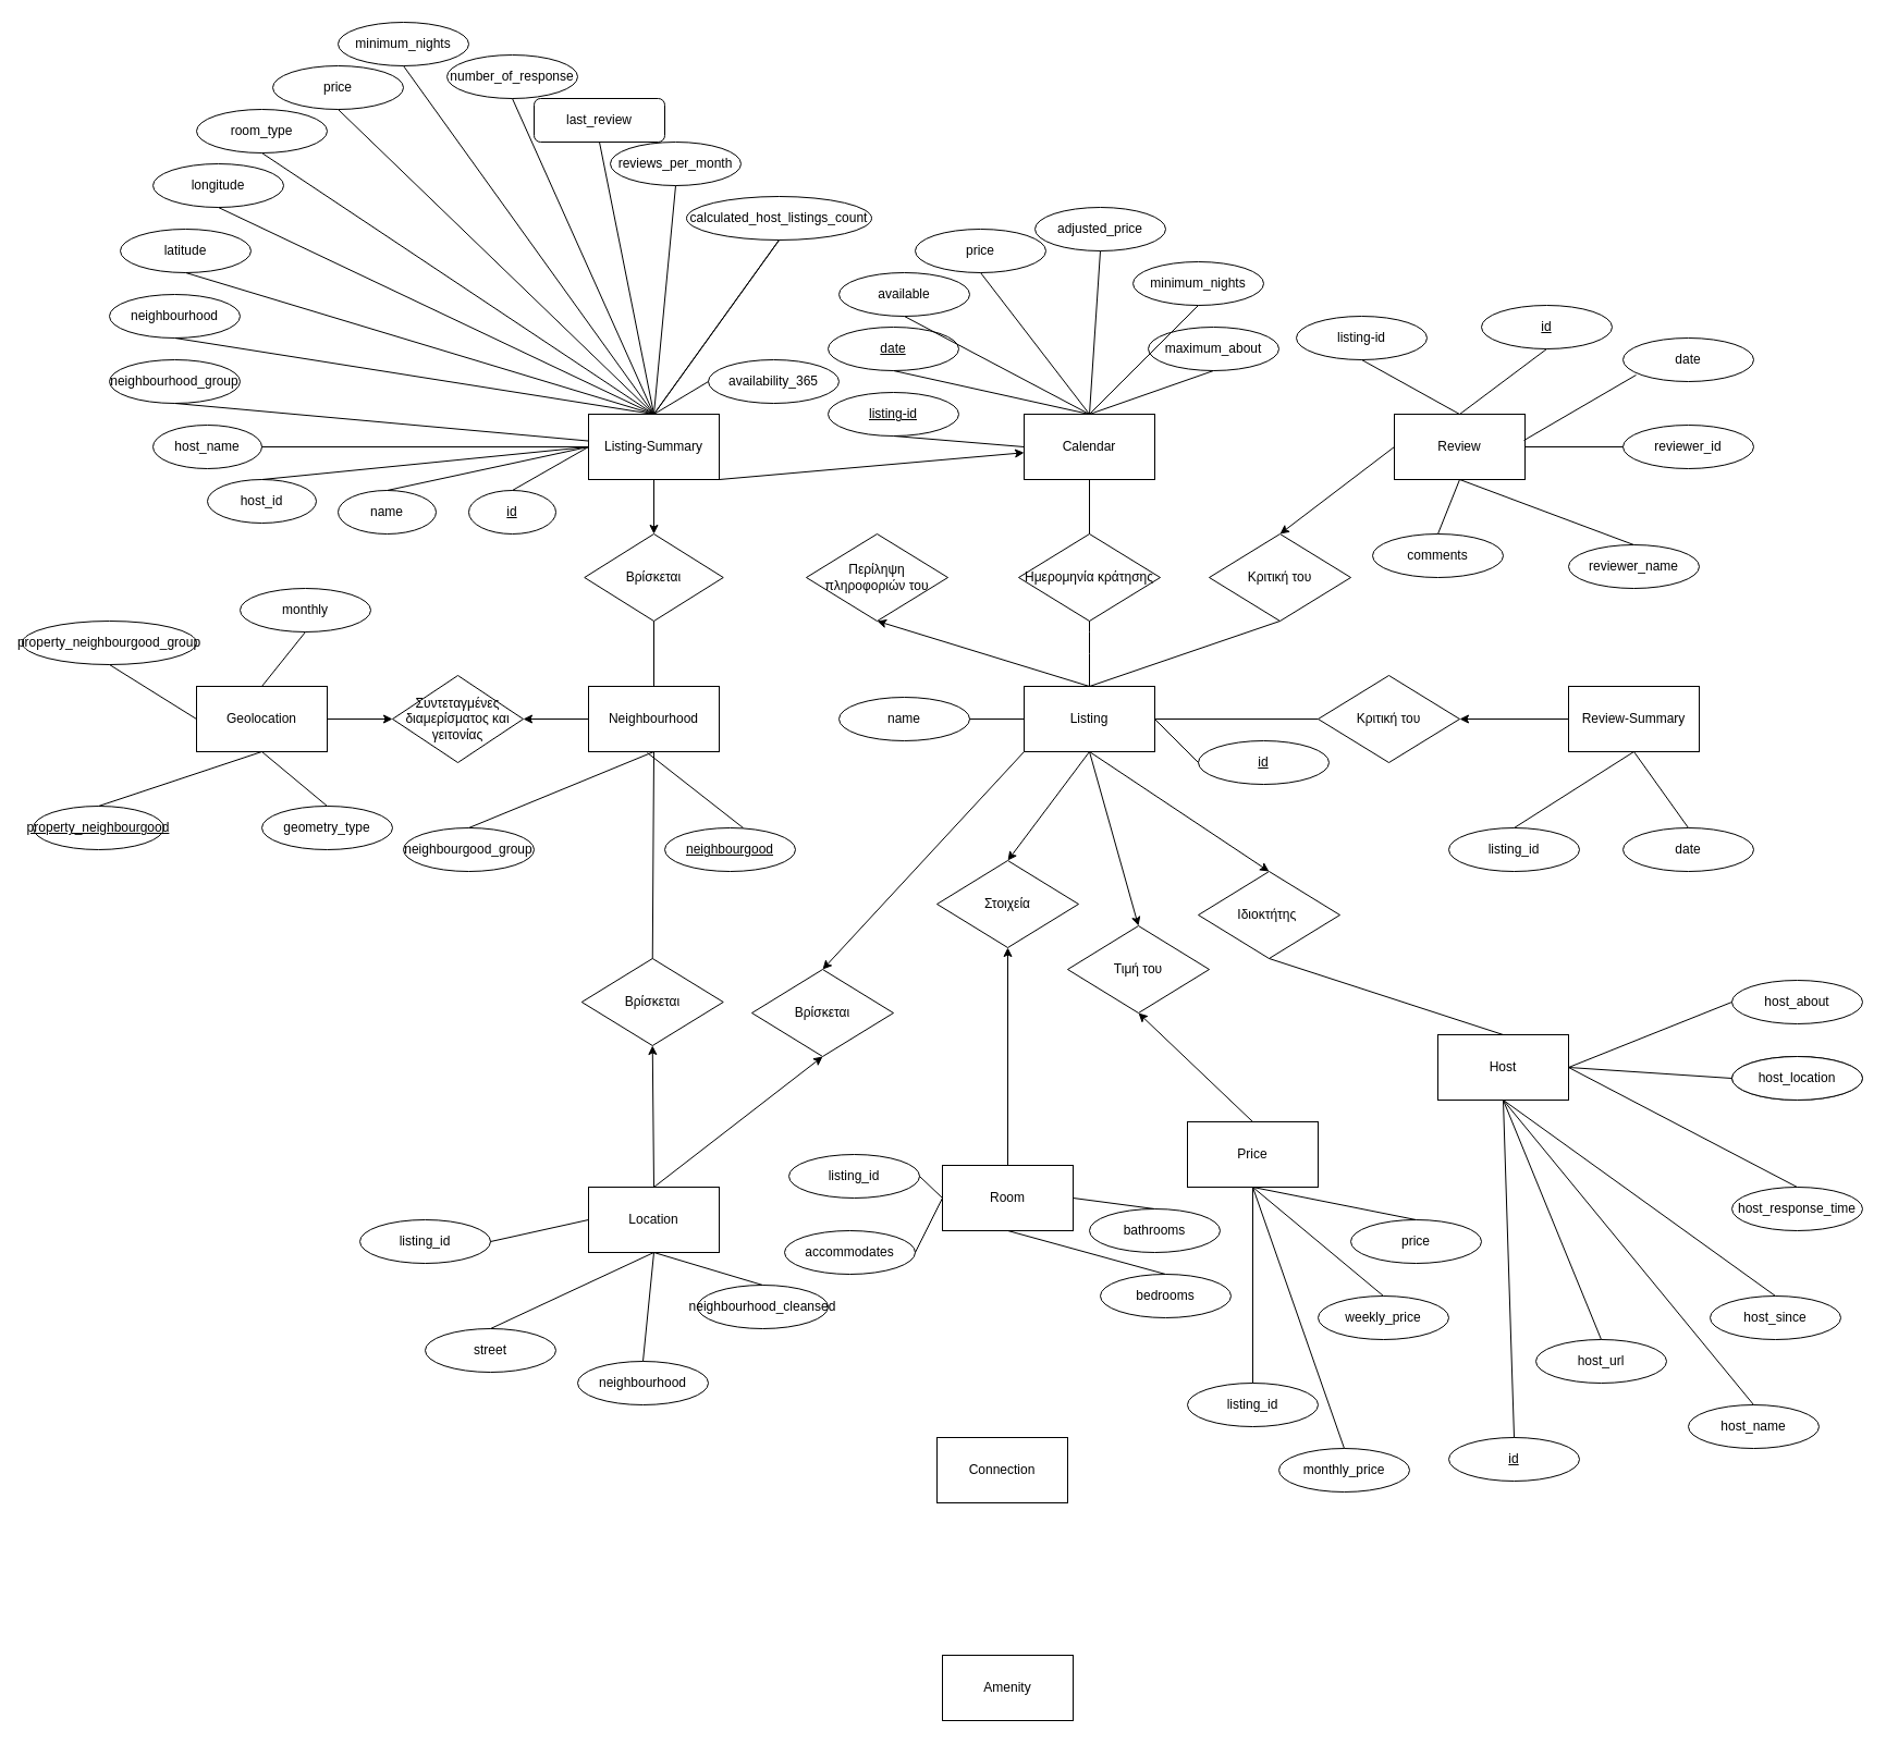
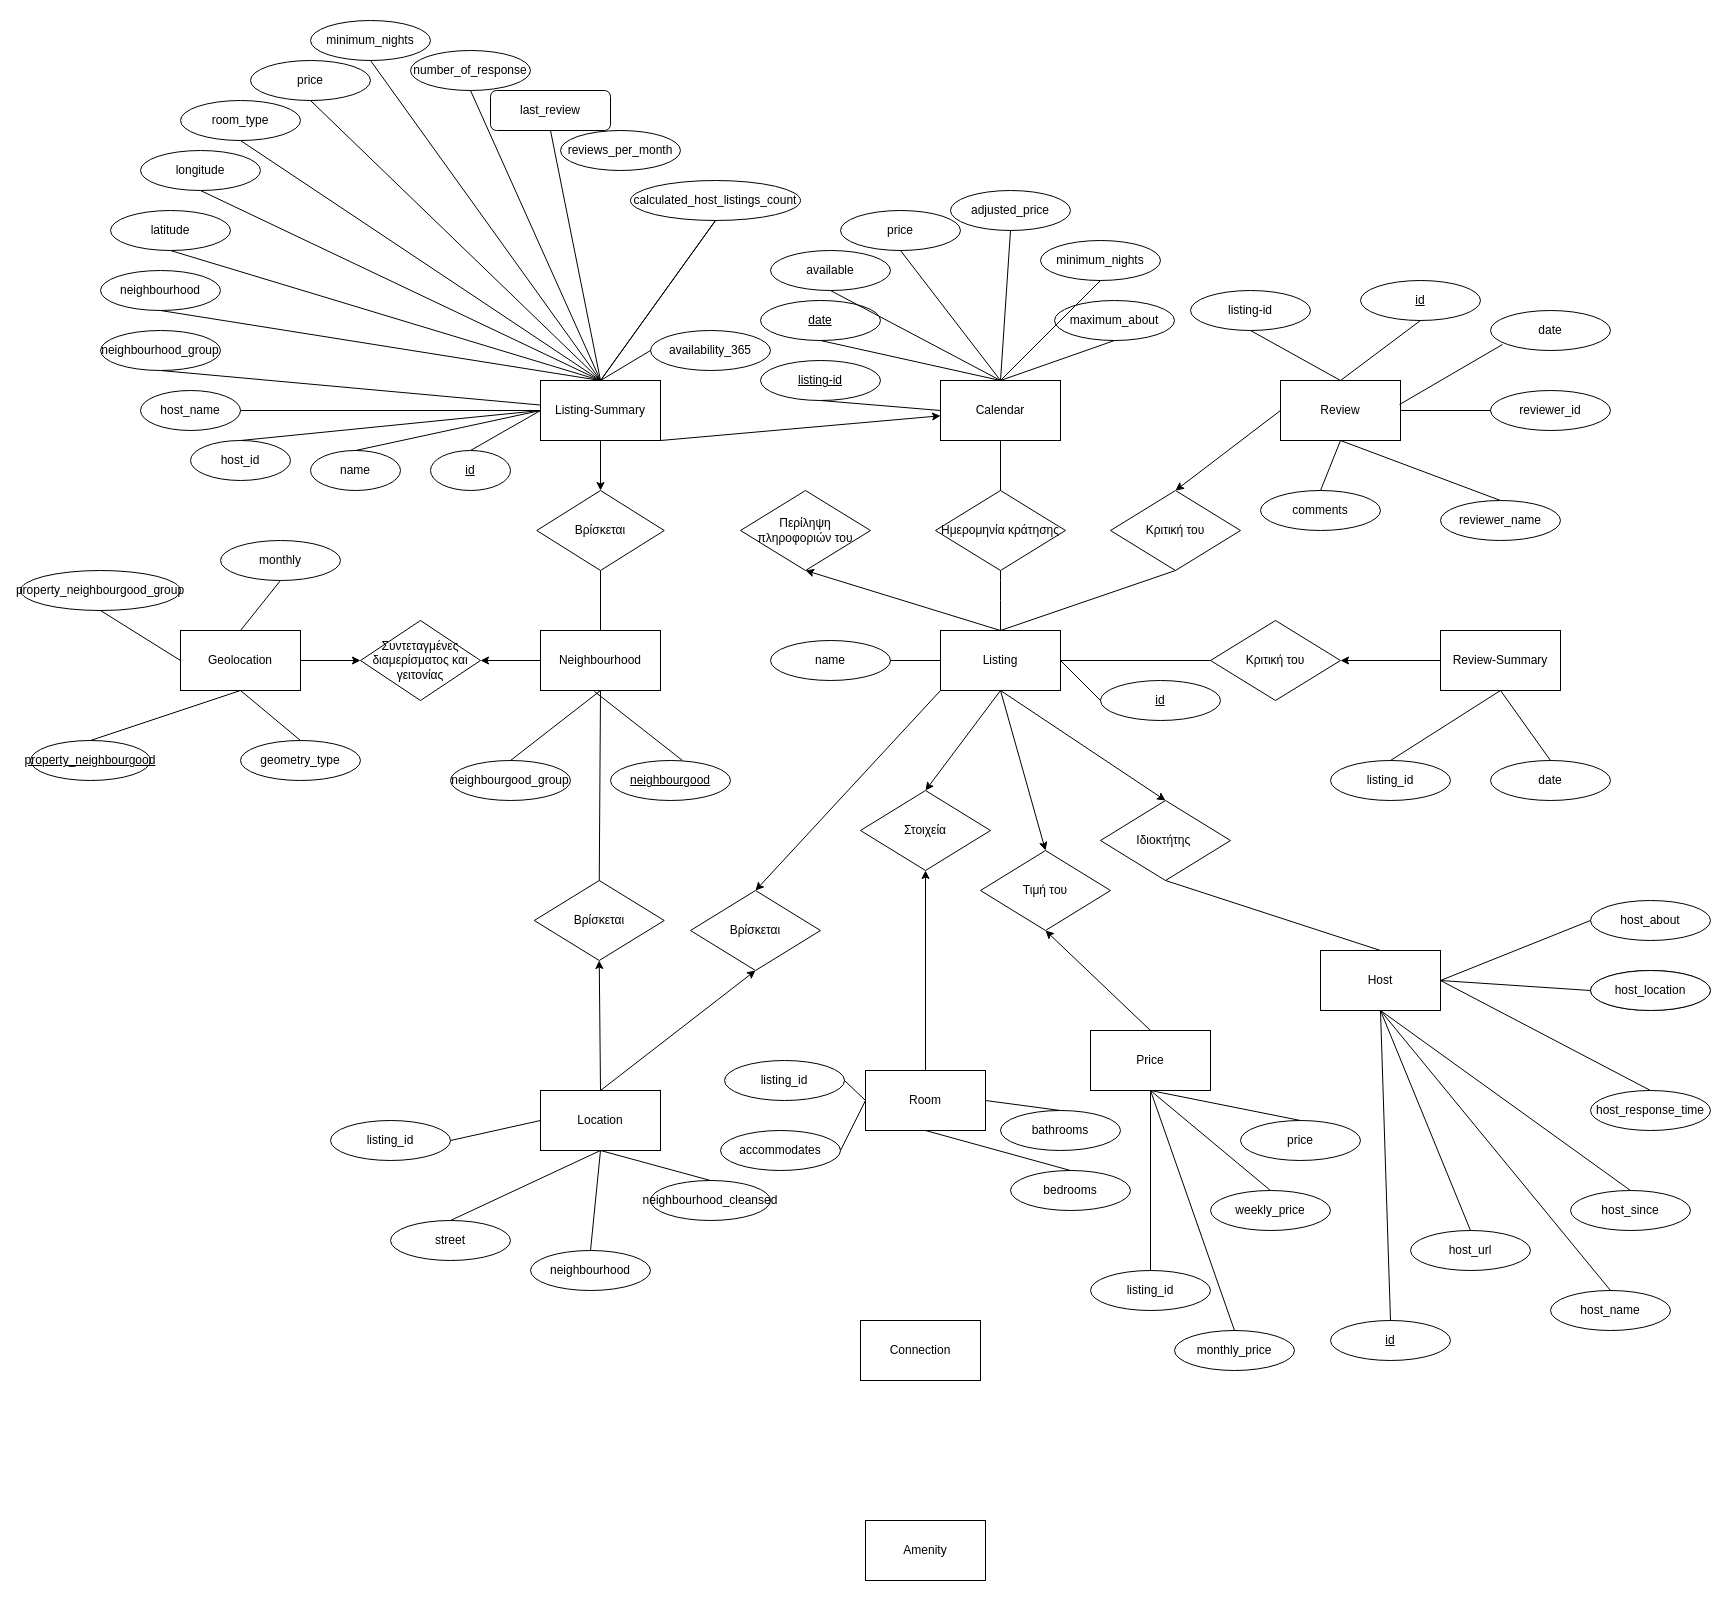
- <mxCell id="126" value="" style="endArrow=none;html=1;entryX=0.5;entryY=1;entryDx=0;entryDy=0;exitX=0.5;exitY=0;exitDx=0;exitDy=0;" parent="1" source="15" target="67" edge="1"><mxGeometry width="50" height="50" relative="1" as="geometry"><mxPoint x="390" y="420" as="sourcePoint" /><mxPoint x="440" y="370" as="targetPoint" /></mxGeometry></mxCell>
- <mxCell id="28" value="neighbourgood_group" style="ellipse;whiteSpace=wrap;html=1;" parent="1" vertex="1"><mxGeometry x="370" y="760" width="120" height="40" as="geometry" /></mxCell>
+ <mxCell id="28" value="neighbourgood_group" style="ellipse;whiteSpace=wrap;html=1;" parent="1" vertex="1"><mxGeometry x="450" y="760" width="120" height="40" as="geometry" /></mxCell>
- <mxCell id="38" value="neighbourhood_cleansed" style="ellipse;whiteSpace=wrap;html=1;fontStyle=0" parent="1" vertex="1"><mxGeometry x="640" y="1180" width="120" height="40" as="geometry" /></mxCell>
+ <mxCell id="38" value="neighbourhood_cleansed" style="ellipse;whiteSpace=wrap;html=1;fontStyle=0" parent="1" vertex="1"><mxGeometry x="650" y="1180" width="120" height="40" as="geometry" /></mxCell>
